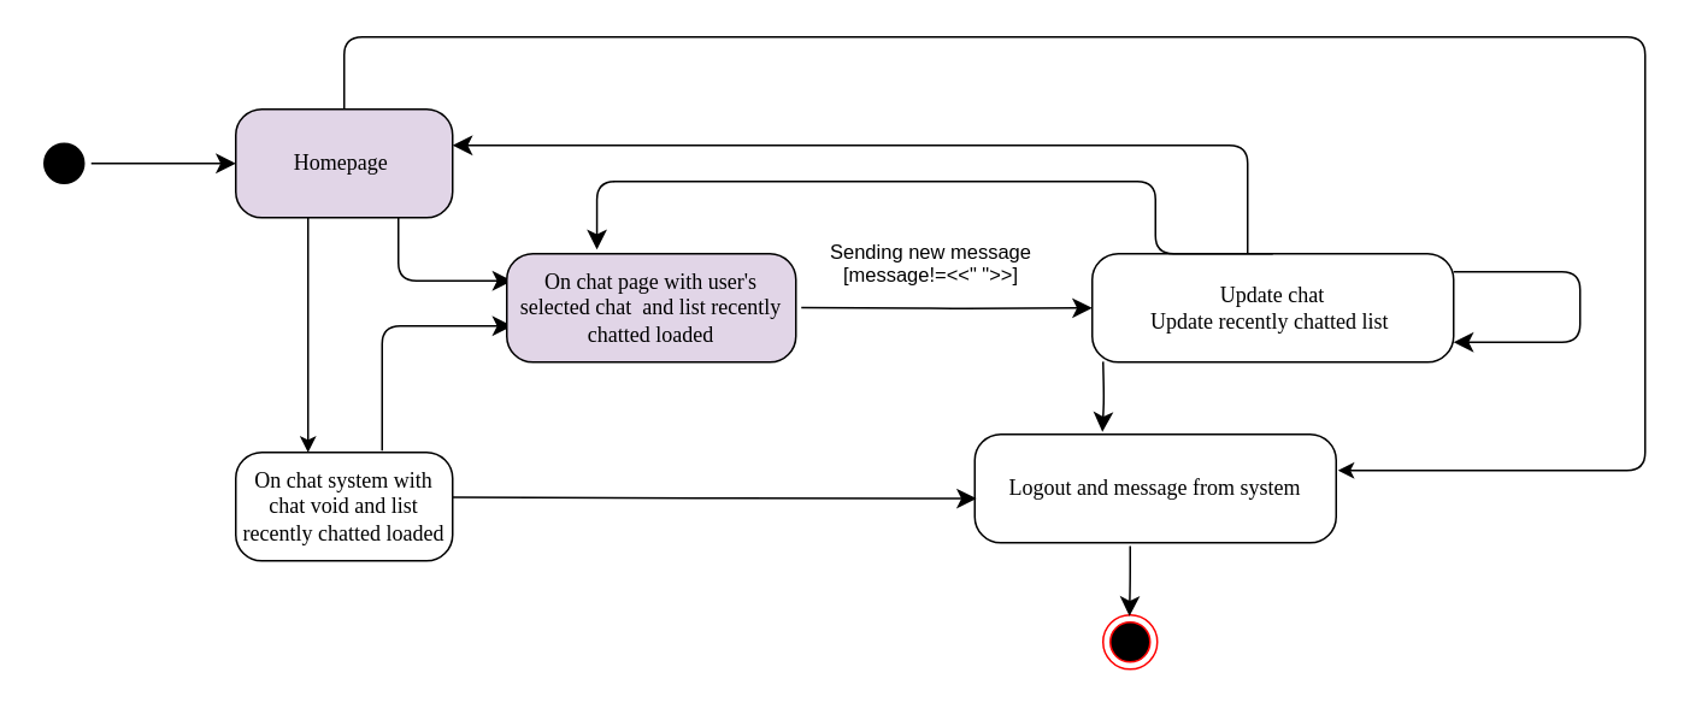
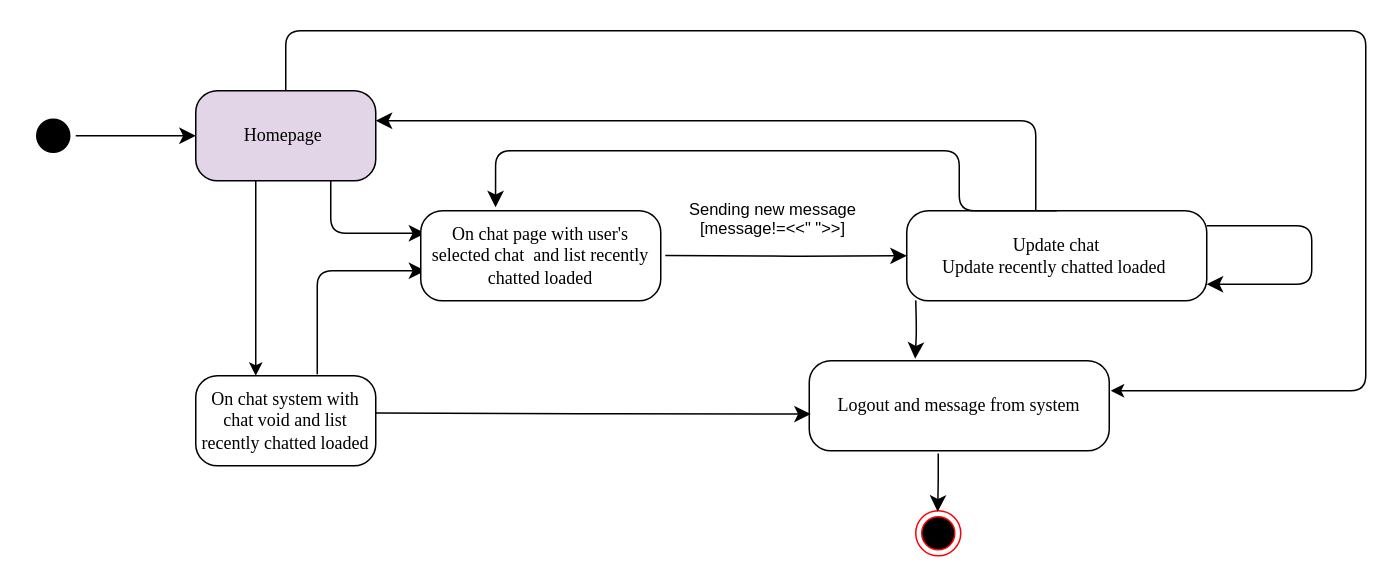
- <mxCell id="20" value="On chat page with user's selected chat&amp;nbsp; and list recently chatted loaded" style="rounded=1;whiteSpace=wrap;html=1;arcSize=24;shadow=0;comic=0;labelBackgroundColor=none;fontFamily=Verdana;fontSize=12;align=center;fillColor=#e1d5e7;" parent="1" vertex="1"><mxGeometry x="280" y="140" width="160" height="60" as="geometry" /></mxCell>
+ <mxCell id="20" value="On chat page with user's selected chat&amp;nbsp; and list recently chatted loaded" style="rounded=1;whiteSpace=wrap;html=1;arcSize=24;shadow=0;comic=0;labelBackgroundColor=none;fontFamily=Verdana;fontSize=12;align=center;" parent="1" vertex="1"><mxGeometry x="280" y="140" width="160" height="60" as="geometry" /></mxCell>
- <mxCell id="9" value="Update chat&lt;br&gt;Update recently chatted list&amp;nbsp;" style="rounded=1;whiteSpace=wrap;html=1;arcSize=24;shadow=0;comic=0;labelBackgroundColor=none;fontFamily=Verdana;fontSize=12;align=center;" parent="1" vertex="1"><mxGeometry x="604" y="140" width="200" height="60" as="geometry" /></mxCell>
+ <mxCell id="9" value="Update chat&lt;br&gt;Update recently chatted loaded&amp;nbsp;" style="rounded=1;whiteSpace=wrap;html=1;arcSize=24;shadow=0;comic=0;labelBackgroundColor=none;fontFamily=Verdana;fontSize=12;align=center;" parent="1" vertex="1"><mxGeometry x="604" y="140" width="200" height="60" as="geometry" /></mxCell>
